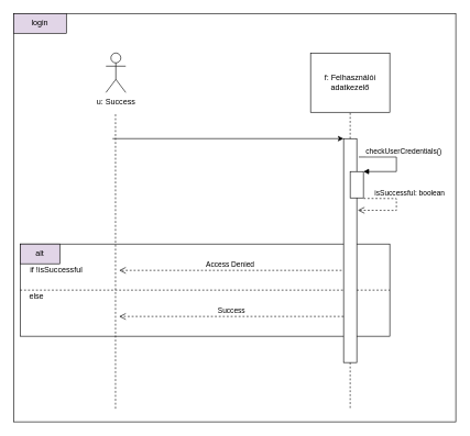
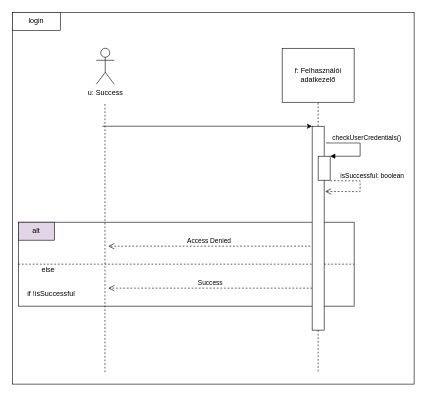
- <mxCell id="20" value="login" style="rounded=0;whiteSpace=wrap;html=1;fillColor=#e1d5e7;" parent="1" vertex="1"><mxGeometry x="20" y="20" width="80" height="30" as="geometry" /></mxCell>
+ <mxCell id="20" value="login" style="rounded=0;whiteSpace=wrap;html=1;" parent="1" vertex="1"><mxGeometry x="20" y="20" width="80" height="30" as="geometry" /></mxCell>
- <mxCell id="14" value="if !isSuccessful" style="text;html=1;strokeColor=none;fillColor=none;align=center;verticalAlign=middle;whiteSpace=wrap;rounded=0;" parent="1" vertex="1"><mxGeometry x="40" y="400" width="90" height="20" as="geometry" /></mxCell>
+ <mxCell id="14" value="if !isSuccessful" style="text;html=1;strokeColor=none;fillColor=none;align=center;verticalAlign=middle;whiteSpace=wrap;rounded=0;" parent="1" vertex="1"><mxGeometry x="40" y="480" width="90" height="20" as="geometry" /></mxCell>
- <mxCell id="15" value="else" style="text;html=1;strokeColor=none;fillColor=none;align=center;verticalAlign=middle;whiteSpace=wrap;rounded=0;" parent="1" vertex="1"><mxGeometry x="30" y="440" width="50" height="20" as="geometry" /></mxCell>
+ <mxCell id="15" value="else" style="text;html=1;strokeColor=none;fillColor=none;align=center;verticalAlign=middle;whiteSpace=wrap;rounded=0;" parent="1" vertex="1"><mxGeometry x="55" y="440" width="50" height="20" as="geometry" /></mxCell>
